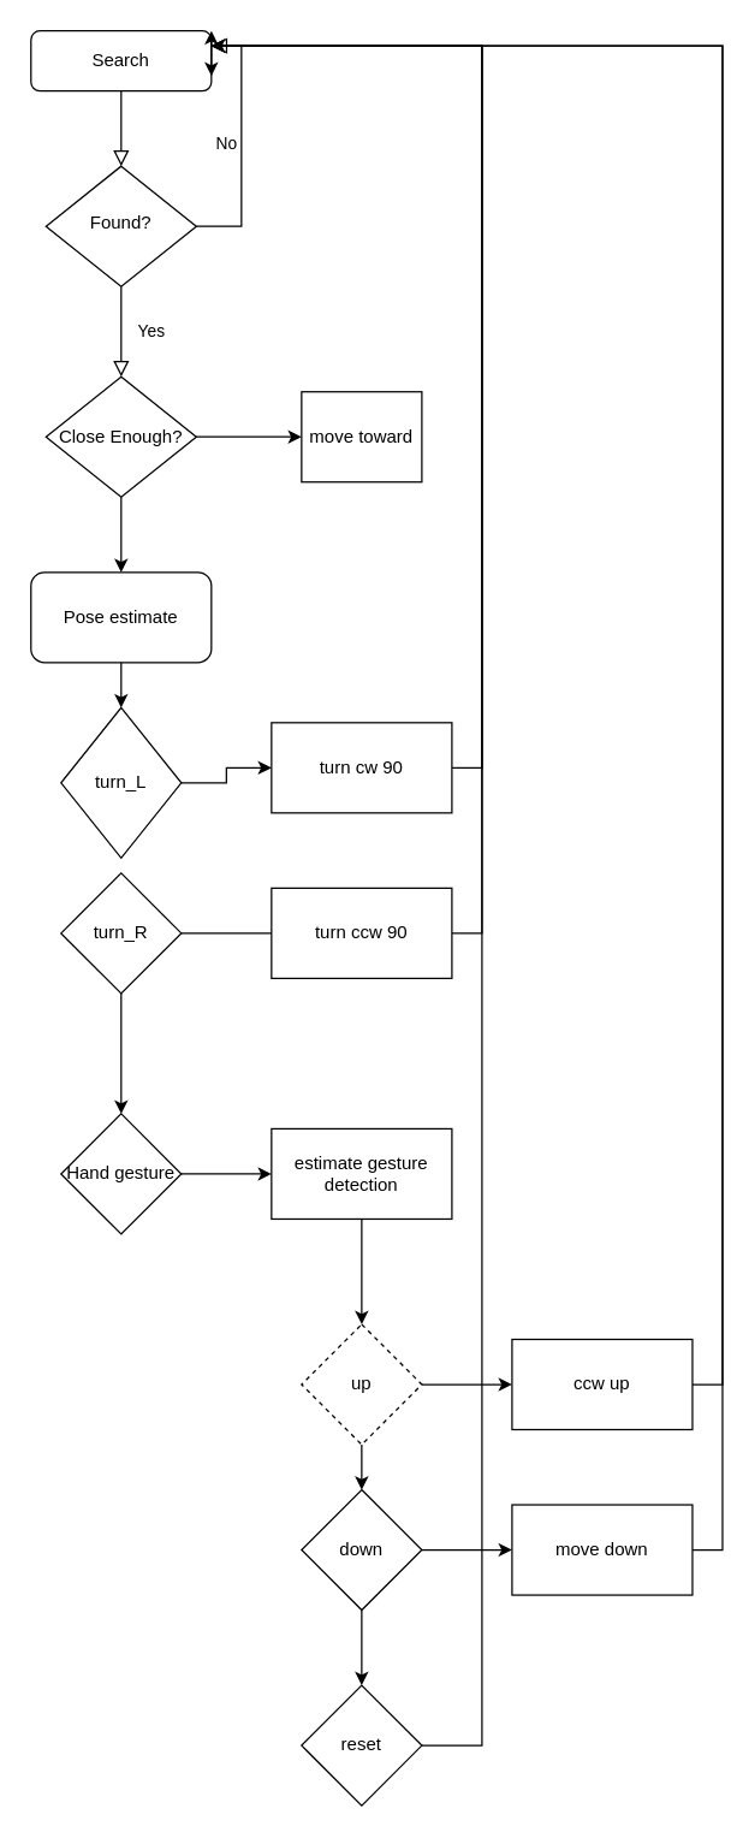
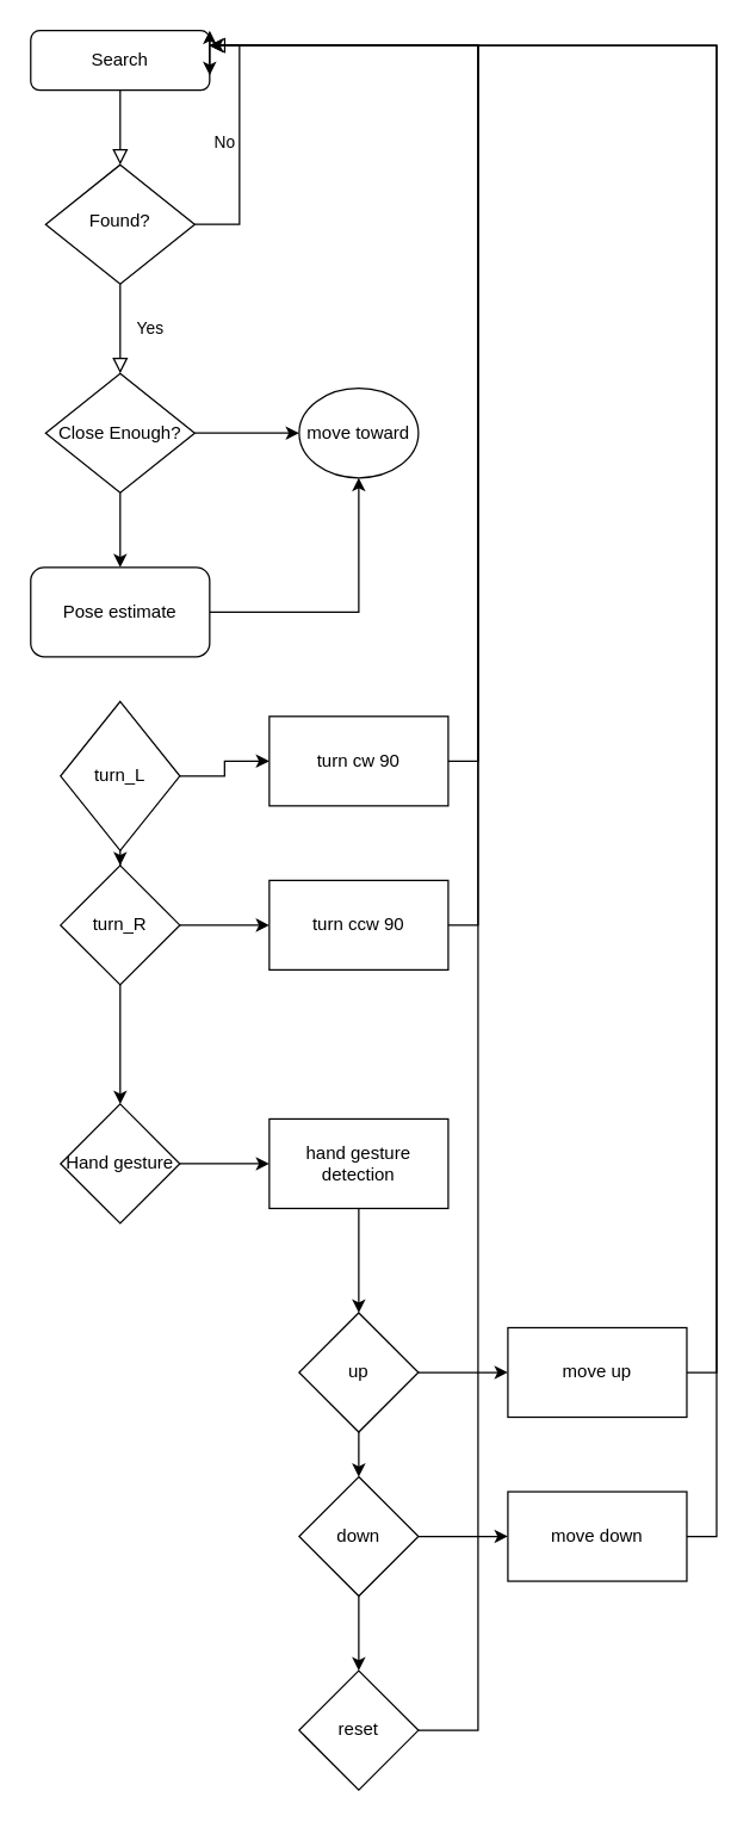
- <mxCell id="12" value="move toward" style="whiteSpace=wrap;html=1;" vertex="1" parent="1"><mxGeometry x="200" y="260" width="80" height="60" as="geometry" /></mxCell>
+ <mxCell id="12" value="move toward" style="ellipse;whiteSpace=wrap;html=1;" vertex="1" parent="1"><mxGeometry x="200" y="260" width="80" height="60" as="geometry" /></mxCell>
- <mxCell id="10" value="" style="edgeStyle=orthogonalEdgeStyle;rounded=0;orthogonalLoop=1;jettySize=auto;html=1;" edge="1" parent="1" source="11" target="15"><mxGeometry relative="1" as="geometry" /></mxCell>
+ <mxCell id="10" value="" style="edgeStyle=orthogonalEdgeStyle;rounded=0;orthogonalLoop=1;jettySize=auto;html=1;" edge="1" parent="1" source="11" target="12"><mxGeometry relative="1" as="geometry" /></mxCell>
+ <mxCell id="13" value="" style="edgeStyle=orthogonalEdgeStyle;rounded=0;orthogonalLoop=1;jettySize=auto;html=1;" edge="1" parent="1" source="15" target="18"><mxGeometry relative="1" as="geometry" /></mxCell>
- <mxCell id="17" value="" style="edgeStyle=orthogonalEdgeStyle;rounded=0;orthogonalLoop=1;jettySize=auto;html=1;endArrow=none;" edge="1" parent="1" source="18" target="34"><mxGeometry relative="1" as="geometry" /></mxCell>
+ <mxCell id="17" value="" style="edgeStyle=orthogonalEdgeStyle;rounded=0;orthogonalLoop=1;jettySize=auto;html=1;" edge="1" parent="1" source="18" target="34"><mxGeometry relative="1" as="geometry" /></mxCell>
- <mxCell id="22" value="estimate gesture detection" style="whiteSpace=wrap;html=1;" vertex="1" parent="1"><mxGeometry x="180" y="750" width="120" height="60" as="geometry" /></mxCell>
+ <mxCell id="22" value="hand gesture detection" style="whiteSpace=wrap;html=1;" vertex="1" parent="1"><mxGeometry x="180" y="750" width="120" height="60" as="geometry" /></mxCell>
- <mxCell id="25" value="up" style="rhombus;whiteSpace=wrap;html=1;dashed=1;" vertex="1" parent="1"><mxGeometry x="200" y="880" width="80" height="80" as="geometry" /></mxCell>
+ <mxCell id="25" value="up" style="rhombus;whiteSpace=wrap;html=1;" vertex="1" parent="1"><mxGeometry x="200" y="880" width="80" height="80" as="geometry" /></mxCell>
- <mxCell id="36" value="ccw up" style="whiteSpace=wrap;html=1;" vertex="1" parent="1"><mxGeometry x="340" y="890" width="120" height="60" as="geometry" /></mxCell>
+ <mxCell id="36" value="move up" style="whiteSpace=wrap;html=1;" vertex="1" parent="1"><mxGeometry x="340" y="890" width="120" height="60" as="geometry" /></mxCell>
